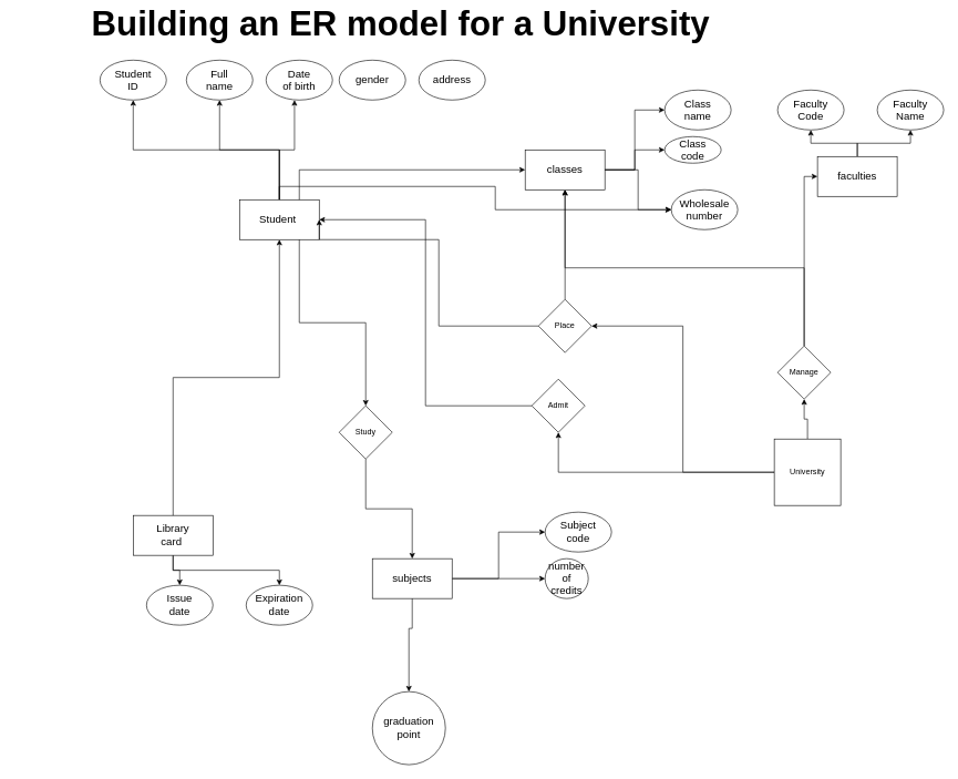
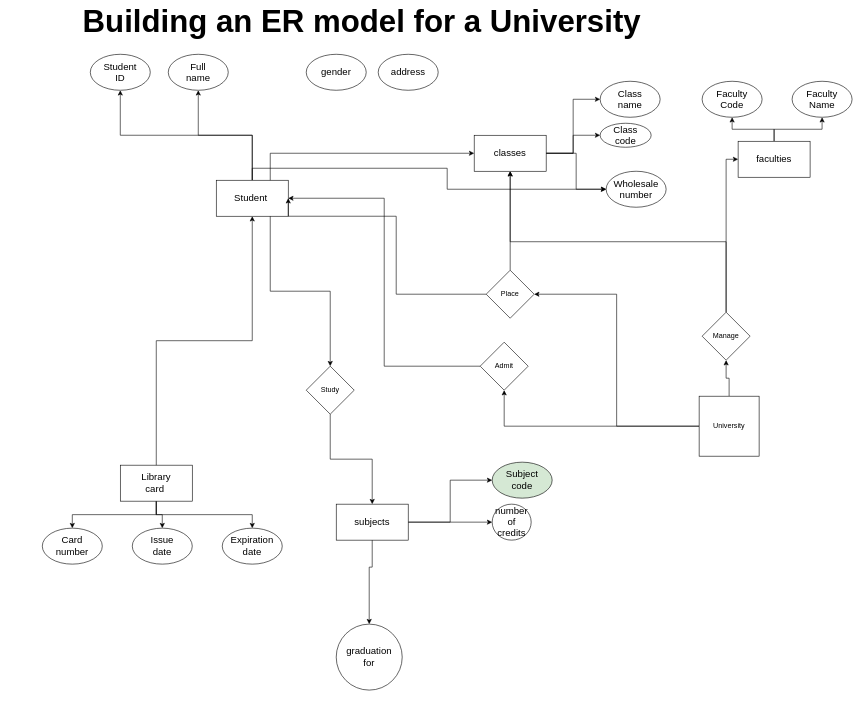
- <mxCell id="36" value="&lt;span style=&quot;font-size:12.0pt;line-height:115%;&lt;br/&gt;font-family:&amp;quot;Aptos&amp;quot;,sans-serif;mso-ascii-theme-font:minor-latin;mso-fareast-font-family:&lt;br/&gt;&amp;quot;Yu Mincho&amp;quot;;mso-fareast-theme-font:minor-fareast;mso-hansi-theme-font:minor-latin;&lt;br/&gt;mso-bidi-font-family:&amp;quot;Times New Roman&amp;quot;;mso-bidi-theme-font:minor-bidi;&lt;br/&gt;mso-ansi-language:EN-US;mso-fareast-language:JA;mso-bidi-language:AR-SA&quot;&gt;Date&lt;br/&gt;of birth&lt;/span&gt;" style="ellipse;whiteSpace=wrap;html=1;" vertex="1" parent="30"><mxGeometry x="250" width="100" height="60" as="geometry" /></mxCell>
- <mxCell id="40" style="edgeStyle=orthogonalEdgeStyle;rounded=0;orthogonalLoop=1;jettySize=auto;html=1;exitX=0.5;exitY=0;exitDx=0;exitDy=0;entryX=0.428;entryY=1;entryDx=0;entryDy=0;entryPerimeter=0;" edge="1" parent="30" source="34" target="36"><mxGeometry relative="1" as="geometry" /></mxCell>
- <mxCell id="28" value="&lt;span style=&quot;font-size:12.0pt;line-height:115%;&lt;br/&gt;font-family:&amp;quot;Aptos&amp;quot;,sans-serif;mso-ascii-theme-font:minor-latin;mso-fareast-font-family:&lt;br/&gt;&amp;quot;Yu Mincho&amp;quot;;mso-fareast-theme-font:minor-fareast;mso-hansi-theme-font:minor-latin;&lt;br/&gt;mso-bidi-font-family:&amp;quot;Times New Roman&amp;quot;;mso-bidi-theme-font:minor-bidi;&lt;br/&gt;mso-ansi-language:EN-US;mso-fareast-language:JA;mso-bidi-language:AR-SA&quot;&gt;Subject&lt;br/&gt;code&lt;/span&gt;" style="ellipse;whiteSpace=wrap;html=1;" vertex="1" parent="24"><mxGeometry x="260" width="100" height="60" as="geometry" /></mxCell>
+ <mxCell id="28" value="&lt;span style=&quot;font-size:12.0pt;line-height:115%;&lt;br/&gt;font-family:&amp;quot;Aptos&amp;quot;,sans-serif;mso-ascii-theme-font:minor-latin;mso-fareast-font-family:&lt;br/&gt;&amp;quot;Yu Mincho&amp;quot;;mso-fareast-theme-font:minor-fareast;mso-hansi-theme-font:minor-latin;&lt;br/&gt;mso-bidi-font-family:&amp;quot;Times New Roman&amp;quot;;mso-bidi-theme-font:minor-bidi;&lt;br/&gt;mso-ansi-language:EN-US;mso-fareast-language:JA;mso-bidi-language:AR-SA&quot;&gt;Subject&lt;br/&gt;code&lt;/span&gt;" style="ellipse;whiteSpace=wrap;html=1;fillColor=#d5e8d4;" vertex="1" parent="24"><mxGeometry x="260" width="100" height="60" as="geometry" /></mxCell>
+ <mxCell id="3" style="edgeStyle=orthogonalEdgeStyle;rounded=0;orthogonalLoop=1;jettySize=auto;html=1;exitX=0.5;exitY=1;exitDx=0;exitDy=0;entryX=0.5;entryY=0;entryDx=0;entryDy=0;" edge="1" parent="2" source="6" target="8"><mxGeometry relative="1" as="geometry" /></mxCell>
+ <mxCell id="8" value="&lt;span style=&quot;font-size:12.0pt;line-height:115%;&lt;br/&gt;font-family:&amp;quot;Aptos&amp;quot;,sans-serif;mso-ascii-theme-font:minor-latin;mso-fareast-font-family:&lt;br/&gt;&amp;quot;Yu Mincho&amp;quot;;mso-fareast-theme-font:minor-fareast;mso-hansi-theme-font:minor-latin;&lt;br/&gt;mso-bidi-font-family:&amp;quot;Times New Roman&amp;quot;;mso-bidi-theme-font:minor-bidi;&lt;br/&gt;mso-ansi-language:EN-US;mso-fareast-language:JA;mso-bidi-language:AR-SA&quot;&gt;Card&lt;br/&gt;number&lt;/span&gt;" style="ellipse;whiteSpace=wrap;html=1;" vertex="1" parent="2"><mxGeometry y="110" width="100" height="60" as="geometry" /></mxCell>
- <mxCell id="58" value="&lt;span style=&quot;font-size:12.0pt;line-height:115%;&lt;br/&gt;font-family:&amp;quot;Aptos&amp;quot;,sans-serif;mso-ascii-theme-font:minor-latin;mso-fareast-font-family:&lt;br/&gt;&amp;quot;Yu Mincho&amp;quot;;mso-fareast-theme-font:minor-fareast;mso-hansi-theme-font:minor-latin;&lt;br/&gt;mso-bidi-font-family:&amp;quot;Times New Roman&amp;quot;;mso-bidi-theme-font:minor-bidi;&lt;br/&gt;mso-ansi-language:EN-US;mso-fareast-language:JA;mso-bidi-language:AR-SA&quot;&gt;graduation&lt;br/&gt;point&lt;/span&gt;" style="ellipse;whiteSpace=wrap;html=1;aspect=fixed;" vertex="1" parent="1"><mxGeometry x="560" y="1040" width="110" height="110" as="geometry" /></mxCell>
+ <mxCell id="58" value="&lt;span style=&quot;font-size:12.0pt;line-height:115%;&lt;br/&gt;font-family:&amp;quot;Aptos&amp;quot;,sans-serif;mso-ascii-theme-font:minor-latin;mso-fareast-font-family:&lt;br/&gt;&amp;quot;Yu Mincho&amp;quot;;mso-fareast-theme-font:minor-fareast;mso-hansi-theme-font:minor-latin;&lt;br/&gt;mso-bidi-font-family:&amp;quot;Times New Roman&amp;quot;;mso-bidi-theme-font:minor-bidi;&lt;br/&gt;mso-ansi-language:EN-US;mso-fareast-language:JA;mso-bidi-language:AR-SA&quot;&gt;graduation&lt;br/&gt;for&lt;/span&gt;" style="ellipse;whiteSpace=wrap;html=1;aspect=fixed;" vertex="1" parent="1"><mxGeometry x="560" y="1040" width="110" height="110" as="geometry" /></mxCell>
